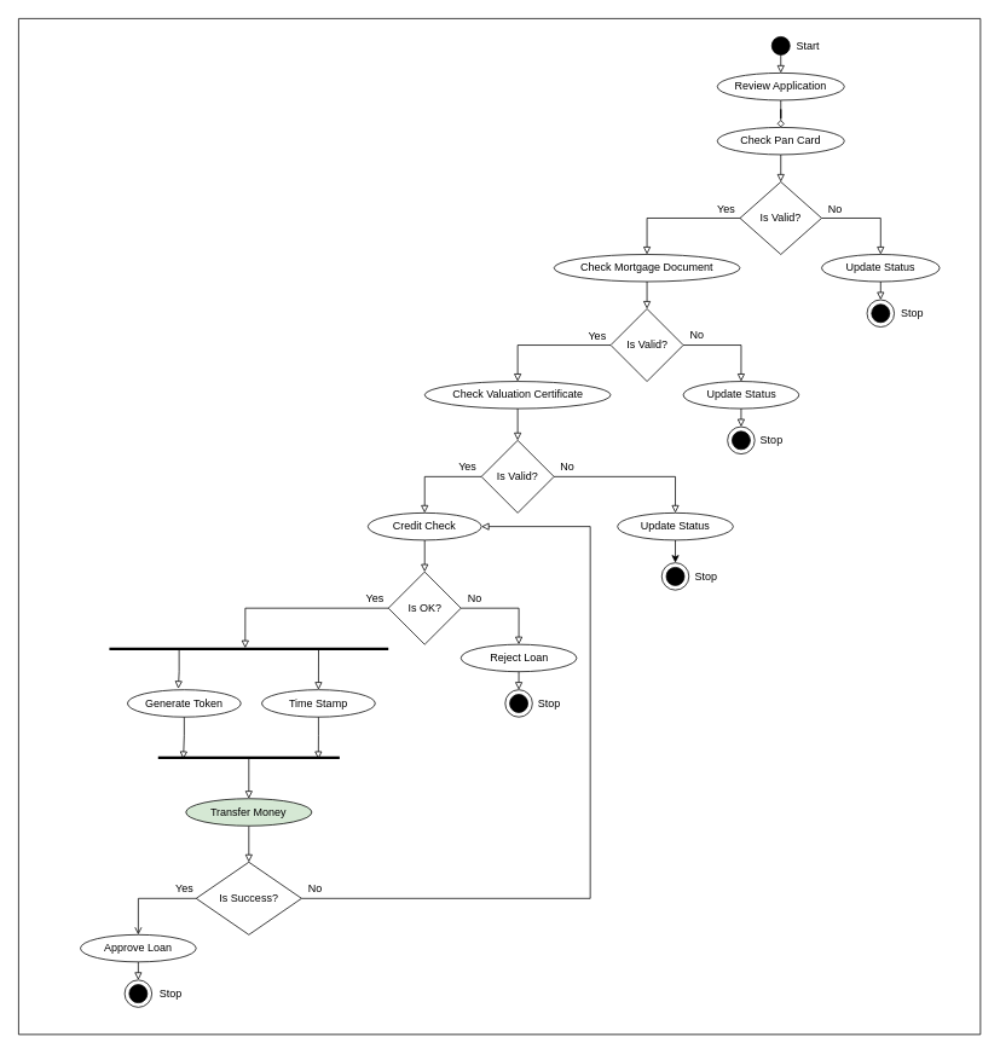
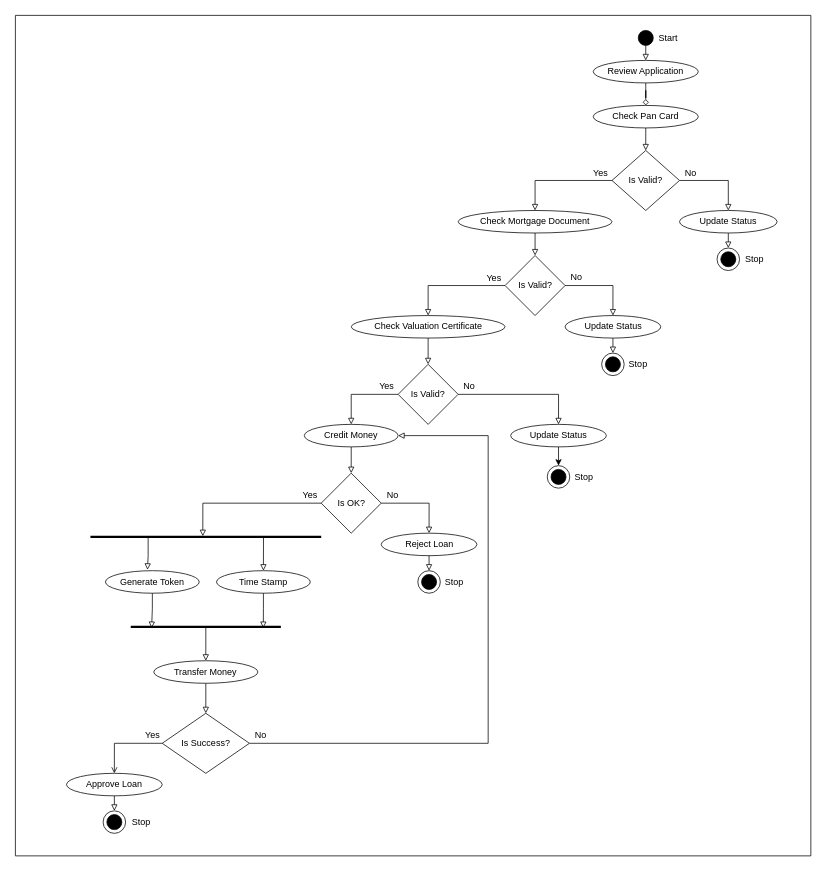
- <mxCell id="28" value="Credit Check" style="ellipse;whiteSpace=wrap;html=1;" vertex="1" parent="1"><mxGeometry x="405" y="565" width="125" height="30" as="geometry" /></mxCell>
+ <mxCell id="28" value="Credit Money" style="ellipse;whiteSpace=wrap;html=1;" vertex="1" parent="1"><mxGeometry x="405" y="565" width="125" height="30" as="geometry" /></mxCell>
- <mxCell id="47" value="Transfer Money" style="ellipse;whiteSpace=wrap;html=1;fillColor=#d5e8d4;" vertex="1" parent="1"><mxGeometry x="204.38" y="880" width="138.75" height="30" as="geometry" /></mxCell>
+ <mxCell id="47" value="Transfer Money" style="ellipse;whiteSpace=wrap;html=1;" vertex="1" parent="1"><mxGeometry x="204.38" y="880" width="138.75" height="30" as="geometry" /></mxCell>
